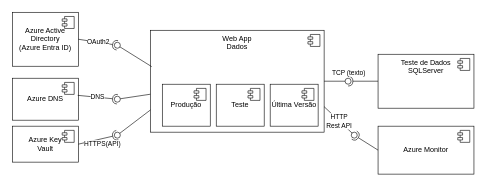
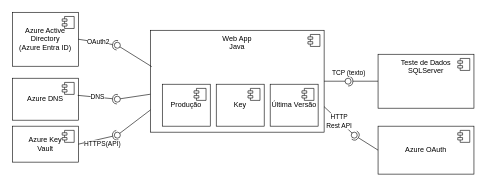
- <mxCell id="2" value="Web App&lt;br&gt;Dados" style="html=1;dropTarget=0;whiteSpace=wrap;verticalAlign=top;" vertex="1" parent="1"><mxGeometry x="250" y="50" width="290" height="170" as="geometry" /></mxCell>
+ <mxCell id="2" value="Web App&lt;br&gt;Java" style="html=1;dropTarget=0;whiteSpace=wrap;verticalAlign=top;" vertex="1" parent="1"><mxGeometry x="250" y="50" width="290" height="170" as="geometry" /></mxCell>
- <mxCell id="14" value="Teste" style="html=1;dropTarget=0;whiteSpace=wrap;" vertex="1" parent="1"><mxGeometry x="360" y="140" width="80" height="70" as="geometry" /></mxCell>
+ <mxCell id="14" value="Key" style="html=1;dropTarget=0;whiteSpace=wrap;" vertex="1" parent="1"><mxGeometry x="360" y="140" width="80" height="70" as="geometry" /></mxCell>
- <mxCell id="31" value="Azure Monitor" style="html=1;dropTarget=0;whiteSpace=wrap;" vertex="1" parent="1"><mxGeometry x="630" y="210" width="160" height="80" as="geometry" /></mxCell>
+ <mxCell id="31" value="Azure OAuth" style="html=1;dropTarget=0;whiteSpace=wrap;" vertex="1" parent="1"><mxGeometry x="630" y="210" width="160" height="80" as="geometry" /></mxCell>
